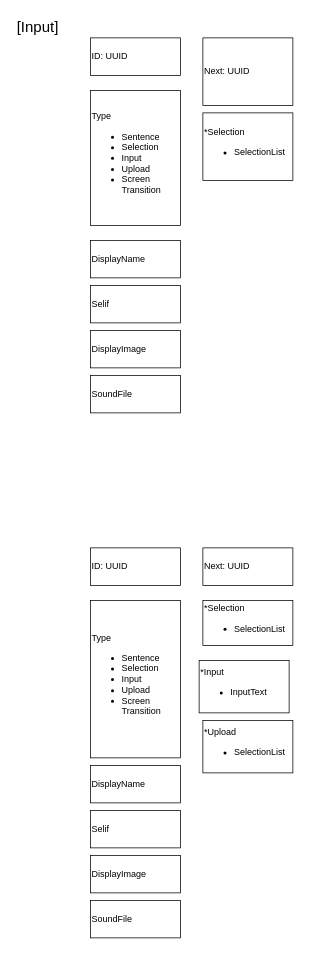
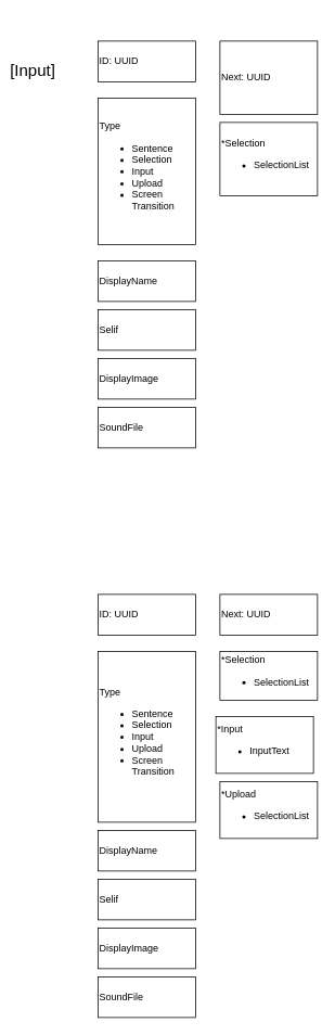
- <mxCell id="2" value="[Input]" style="text;html=1;strokeColor=none;fillColor=none;align=center;verticalAlign=middle;whiteSpace=wrap;rounded=0;shadow=0;strokeWidth=1;fontSize=20;" parent="1" vertex="1"><mxGeometry x="20" y="20" width="60" height="30" as="geometry" /></mxCell>
+ <mxCell id="2" value="[Input]" style="text;html=1;strokeColor=none;fillColor=none;align=center;verticalAlign=middle;whiteSpace=wrap;rounded=0;shadow=0;strokeWidth=1;fontSize=20;" parent="1" vertex="1"><mxGeometry x="10" y="70" width="60" height="30" as="geometry" /></mxCell>
